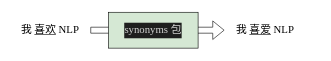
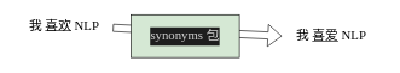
- <mxCell id="3" value="&lt;font face=&quot;宋体&quot; style=&quot;font-size: 18px&quot;&gt;我&amp;nbsp;&lt;u&gt;喜欢&lt;/u&gt; NLP&amp;nbsp;&lt;/font&gt;" style="text;html=1;strokeColor=none;fillColor=none;align=center;verticalAlign=middle;whiteSpace=wrap;rounded=0;" vertex="1" parent="1"><mxGeometry x="20" y="35" width="130" height="30" as="geometry" /></mxCell>
+ <mxCell id="3" value="&lt;font face=&quot;宋体&quot; style=&quot;font-size: 18px&quot;&gt;我&amp;nbsp;&lt;u&gt;喜欢&lt;/u&gt; NLP&amp;nbsp;&lt;/font&gt;" style="text;html=1;strokeColor=none;fillColor=none;align=center;verticalAlign=middle;whiteSpace=wrap;rounded=0;" vertex="1" parent="1"><mxGeometry x="25" y="20" width="130" height="30" as="geometry" /></mxCell>
- <mxCell id="5" value="&lt;font face=&quot;宋体&quot; style=&quot;font-size: 18px&quot;&gt;我&amp;nbsp;&lt;u&gt;喜爱&lt;/u&gt;&amp;nbsp;NLP&amp;nbsp;&lt;/font&gt;" style="text;html=1;strokeColor=none;fillColor=none;align=center;verticalAlign=middle;whiteSpace=wrap;rounded=0;" vertex="1" parent="1"><mxGeometry x="374" y="35" width="141" height="30" as="geometry" /></mxCell>
+ <mxCell id="5" value="&lt;font face=&quot;宋体&quot; style=&quot;font-size: 18px&quot;&gt;我&amp;nbsp;&lt;u&gt;喜爱&lt;/u&gt;&amp;nbsp;NLP&amp;nbsp;&lt;/font&gt;" style="text;html=1;strokeColor=none;fillColor=none;align=center;verticalAlign=middle;whiteSpace=wrap;rounded=0;" vertex="1" parent="1"><mxGeometry x="389" y="35" width="141" height="30" as="geometry" /></mxCell>
